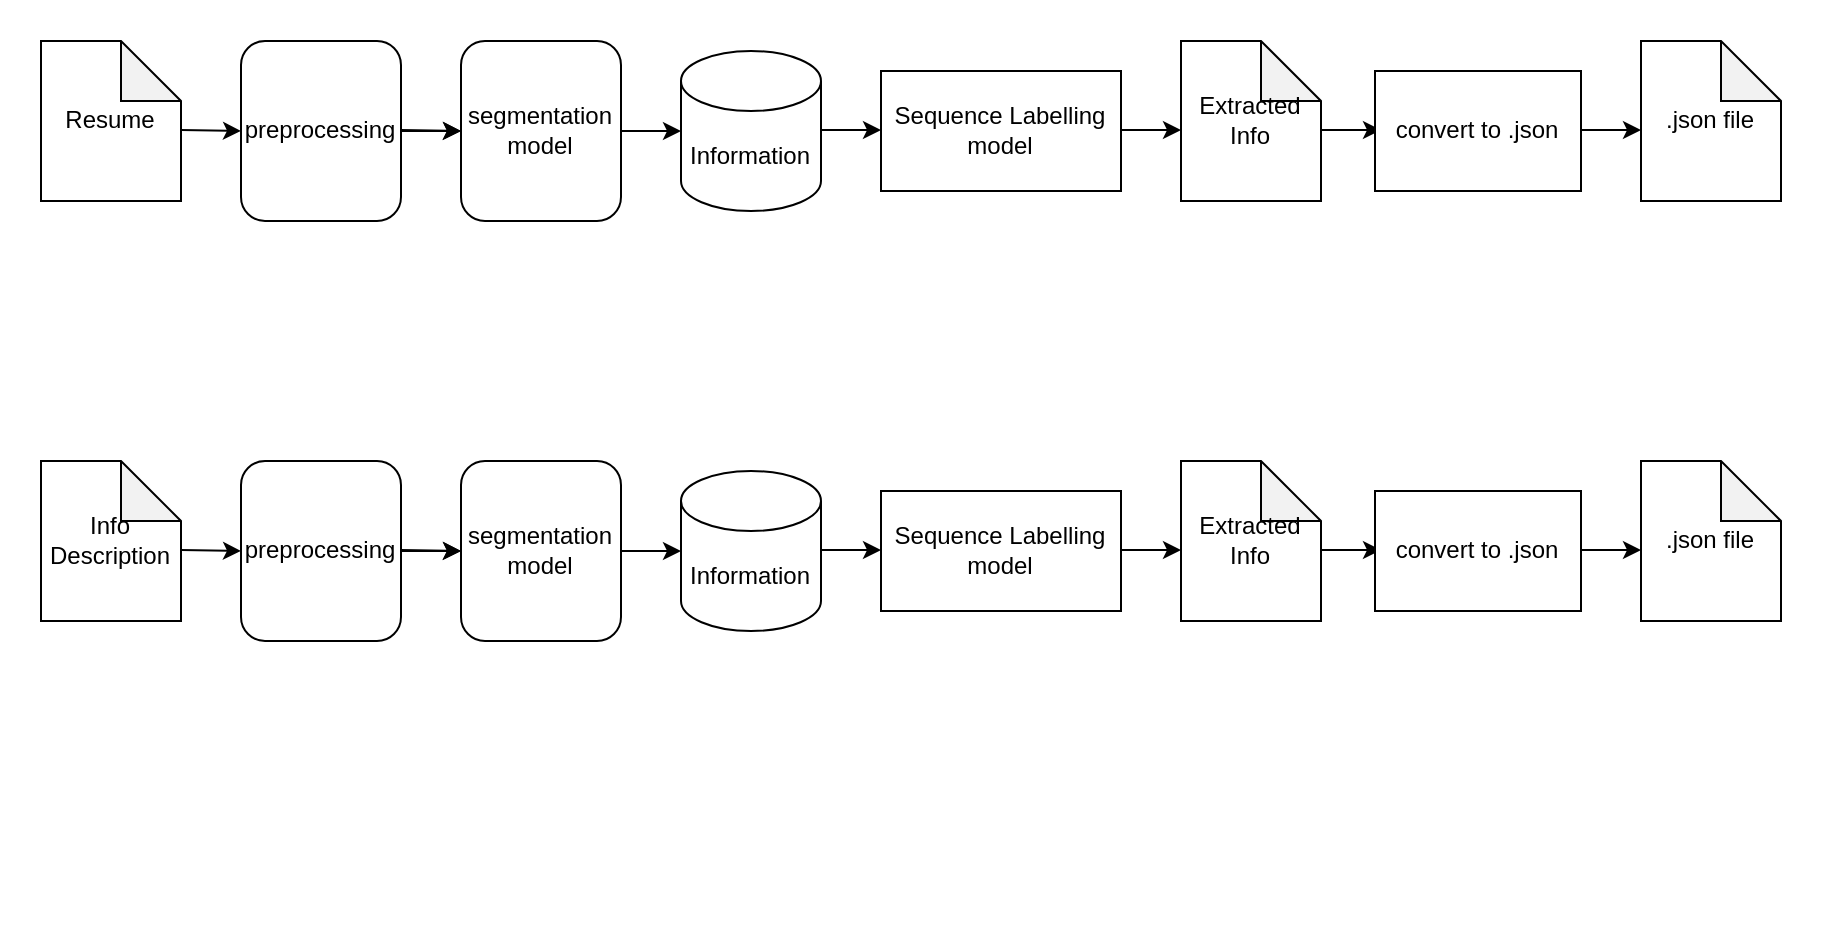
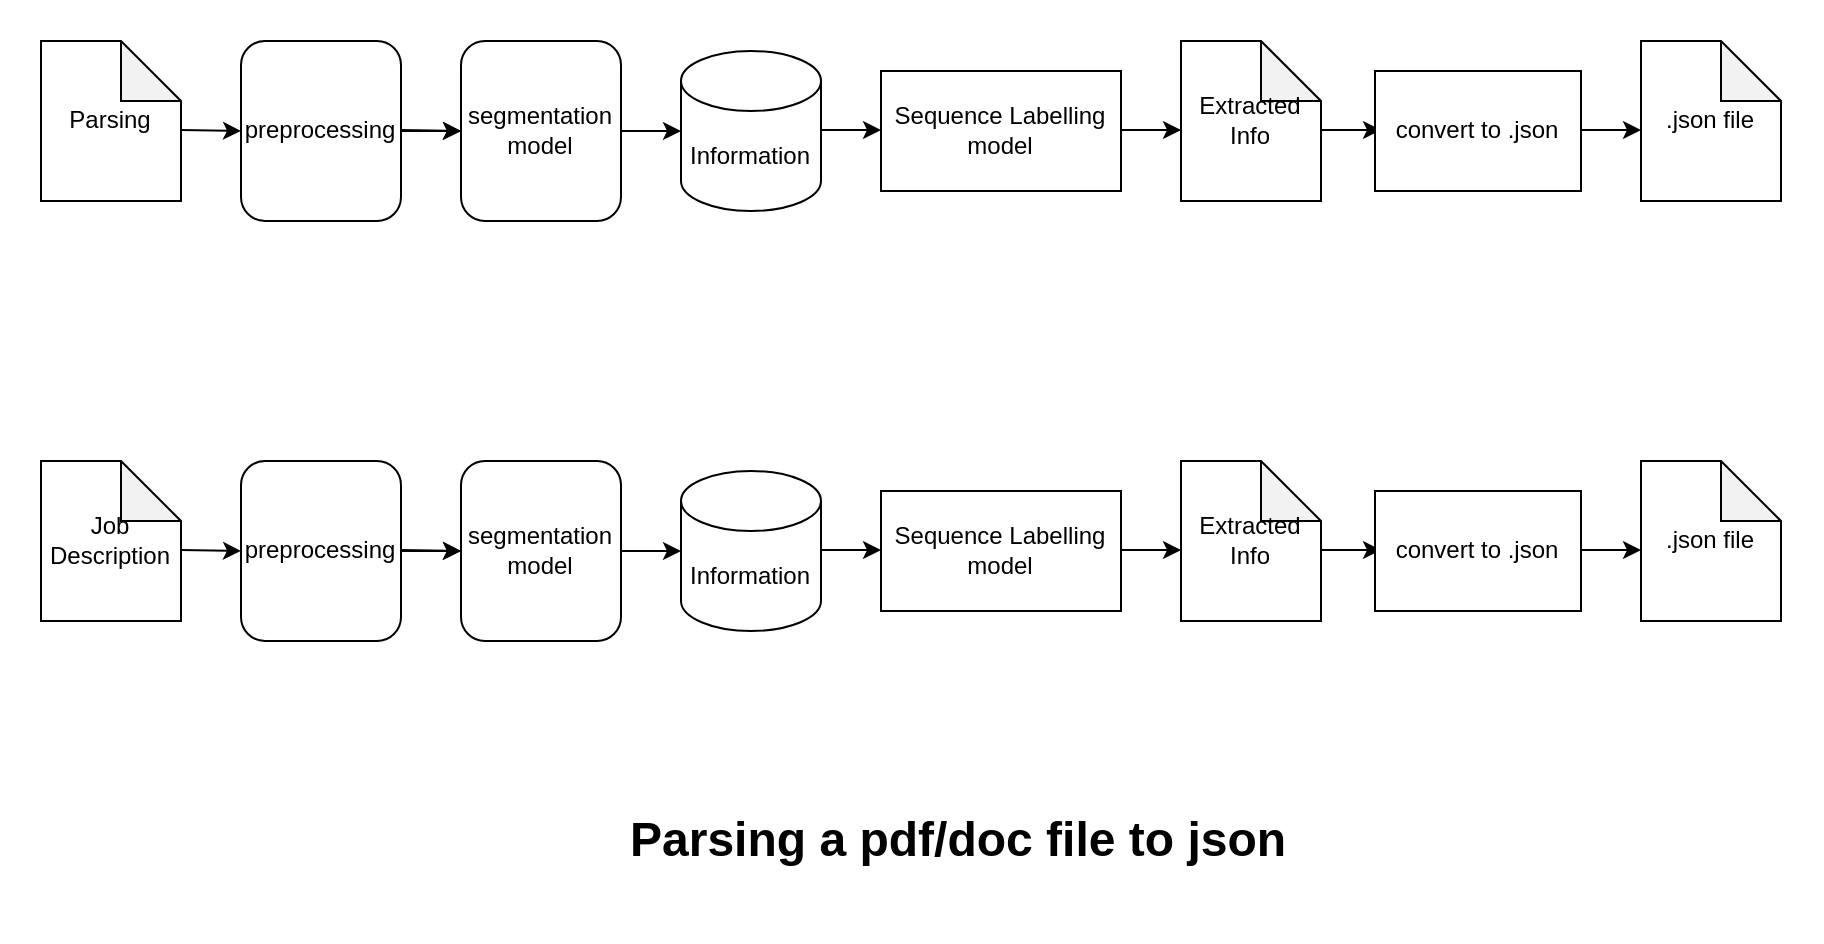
- <mxCell id="10" value="Resume" style="shape=note;whiteSpace=wrap;html=1;backgroundOutline=1;darkOpacity=0.05;" vertex="1" parent="1"><mxGeometry x="20" y="20" width="70" height="80" as="geometry" /></mxCell>
+ <mxCell id="10" value="Parsing" style="shape=note;whiteSpace=wrap;html=1;backgroundOutline=1;darkOpacity=0.05;" vertex="1" parent="1"><mxGeometry x="20" y="20" width="70" height="80" as="geometry" /></mxCell>
- <mxCell id="27" value="Info Description" style="shape=note;whiteSpace=wrap;html=1;backgroundOutline=1;darkOpacity=0.05;" vertex="1" parent="1"><mxGeometry x="20" y="230" width="70" height="80" as="geometry" /></mxCell>
+ <mxCell id="27" value="Job Description" style="shape=note;whiteSpace=wrap;html=1;backgroundOutline=1;darkOpacity=0.05;" vertex="1" parent="1"><mxGeometry x="20" y="230" width="70" height="80" as="geometry" /></mxCell>
+ <mxCell id="18" value="&lt;h1&gt;Parsing a pdf/doc file to json&lt;/h1&gt;" style="text;html=1;strokeColor=none;fillColor=none;spacing=5;spacingTop=-20;whiteSpace=wrap;overflow=hidden;rounded=0;" vertex="1" parent="1"><mxGeometry x="310" y="400" width="350" height="50" as="geometry" /></mxCell>
